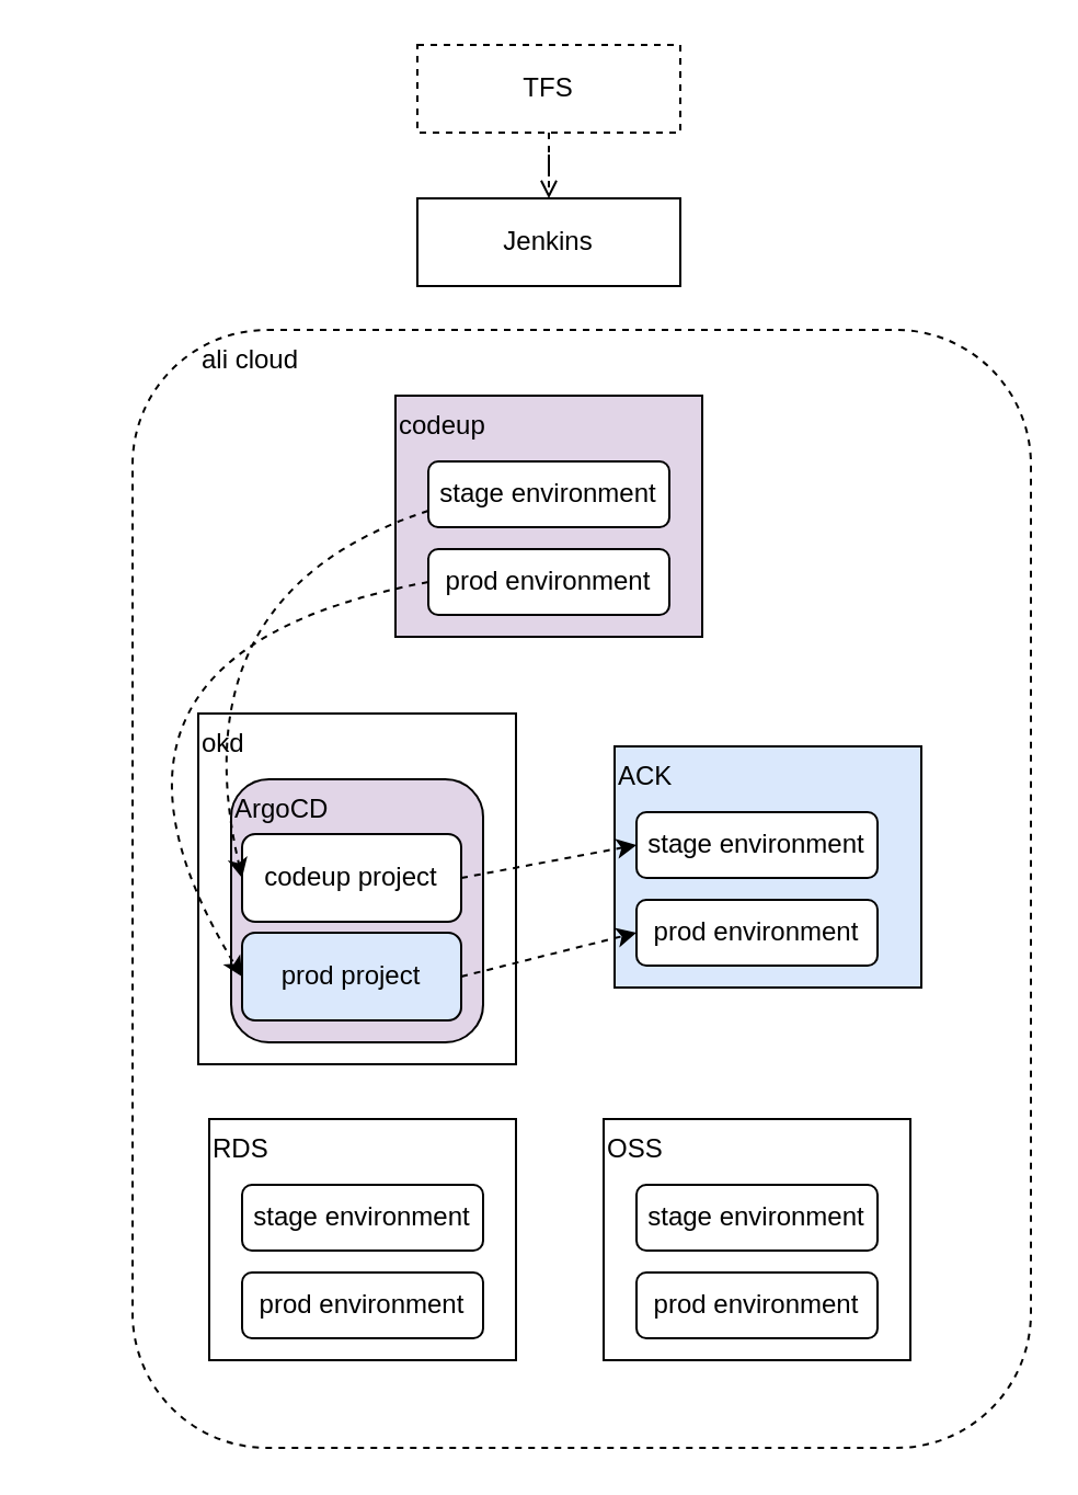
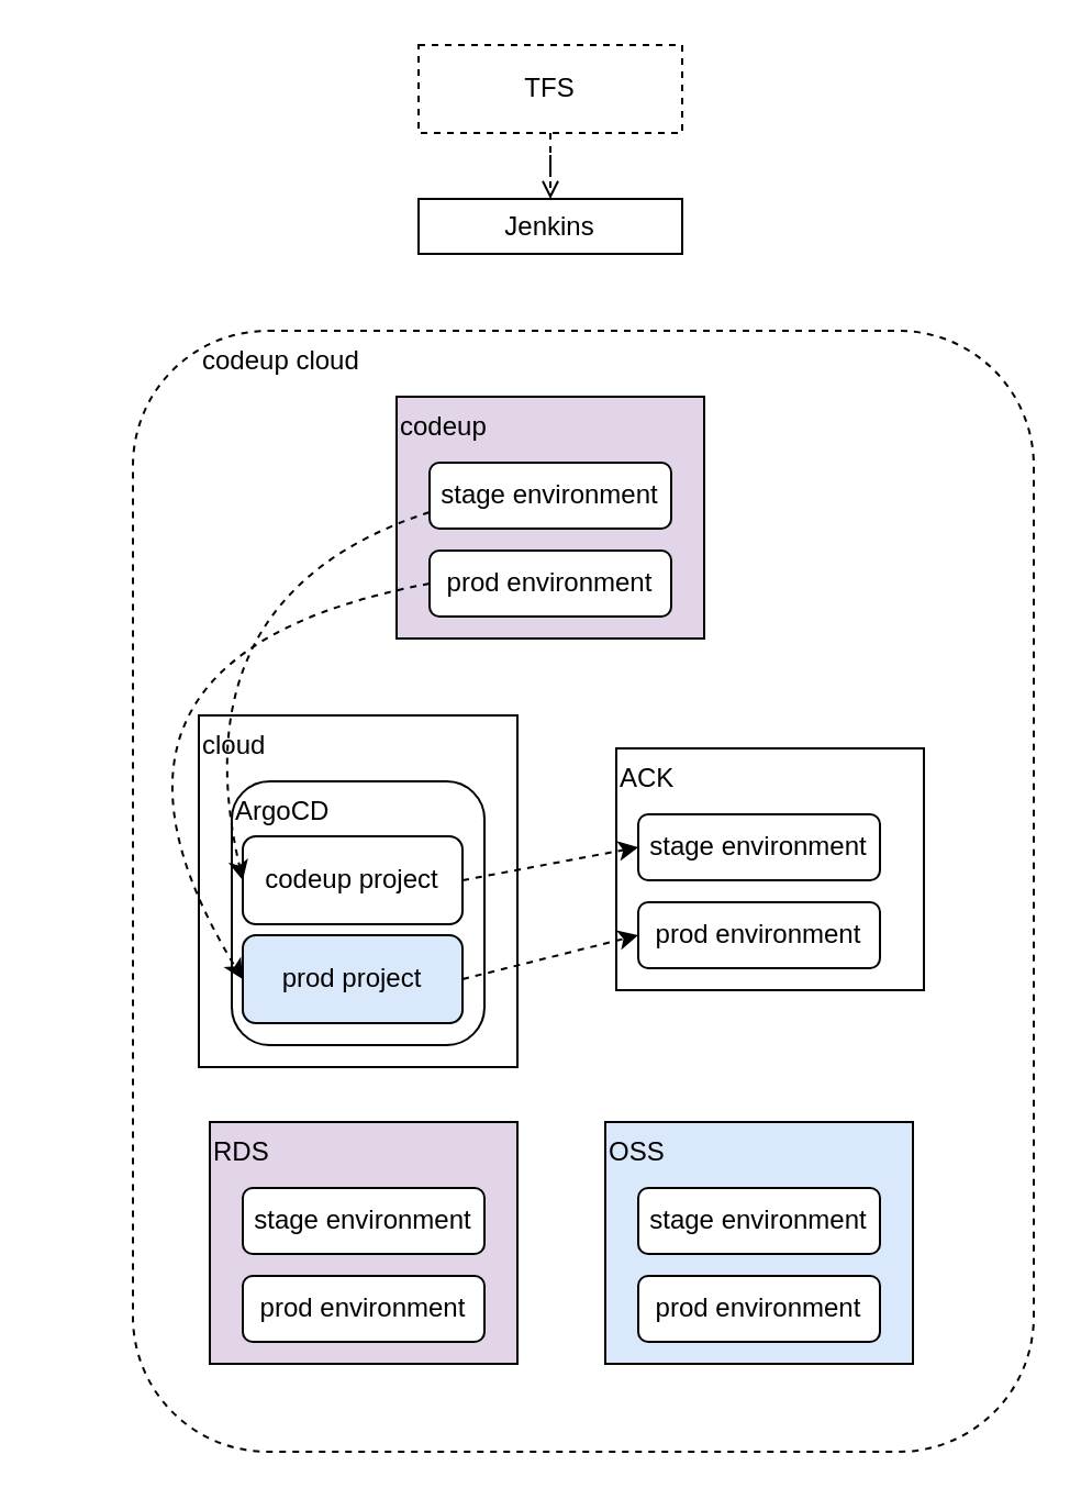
- <mxCell id="25" value="Jenkins" style="rounded=0;whiteSpace=wrap;html=1;" vertex="1" parent="1"><mxGeometry x="190" y="90" width="120" height="40" as="geometry" /></mxCell>
+ <mxCell id="25" value="Jenkins" style="rounded=0;whiteSpace=wrap;html=1;" vertex="1" parent="1"><mxGeometry x="190" y="90" width="120" height="25" as="geometry" /></mxCell>
- <mxCell id="2" value="&amp;nbsp; &amp;nbsp; &amp;nbsp; &amp;nbsp; &amp;nbsp;ali cloud" style="rounded=1;whiteSpace=wrap;html=1;dashed=1;align=left;verticalAlign=top;" parent="1" vertex="1"><mxGeometry x="60" y="150" width="410" height="510" as="geometry" /></mxCell>
+ <mxCell id="2" value="&amp;nbsp; &amp;nbsp; &amp;nbsp; &amp;nbsp; &amp;nbsp;codeup cloud" style="rounded=1;whiteSpace=wrap;html=1;dashed=1;align=left;verticalAlign=top;" parent="1" vertex="1"><mxGeometry x="60" y="150" width="410" height="510" as="geometry" /></mxCell>
- <mxCell id="8" value="okd" style="rounded=0;whiteSpace=wrap;html=1;align=left;verticalAlign=top;" parent="1" vertex="1"><mxGeometry x="90" y="325" width="145" height="160" as="geometry" /></mxCell>
+ <mxCell id="8" value="cloud" style="rounded=0;whiteSpace=wrap;html=1;align=left;verticalAlign=top;" parent="1" vertex="1"><mxGeometry x="90" y="325" width="145" height="160" as="geometry" /></mxCell>
- <mxCell id="3" value="ACK" style="rounded=0;whiteSpace=wrap;html=1;align=left;verticalAlign=top;fillColor=#dae8fc;" parent="1" vertex="1"><mxGeometry x="280" y="340" width="140" height="110" as="geometry" /></mxCell>
+ <mxCell id="3" value="ACK" style="rounded=0;whiteSpace=wrap;html=1;align=left;verticalAlign=top;" parent="1" vertex="1"><mxGeometry x="280" y="340" width="140" height="110" as="geometry" /></mxCell>
- <mxCell id="9" value="ArgoCD" style="rounded=1;whiteSpace=wrap;html=1;align=left;verticalAlign=top;fillColor=#e1d5e7;" parent="1" vertex="1"><mxGeometry x="105" y="355" width="115" height="120" as="geometry" /></mxCell>
+ <mxCell id="9" value="ArgoCD" style="rounded=1;whiteSpace=wrap;html=1;align=left;verticalAlign=top;" parent="1" vertex="1"><mxGeometry x="105" y="355" width="115" height="120" as="geometry" /></mxCell>
- <mxCell id="4" value="RDS" style="rounded=0;whiteSpace=wrap;html=1;align=left;verticalAlign=top;" parent="1" vertex="1"><mxGeometry x="95" y="510" width="140" height="110" as="geometry" /></mxCell>
+ <mxCell id="4" value="RDS" style="rounded=0;whiteSpace=wrap;html=1;align=left;verticalAlign=top;fillColor=#e1d5e7;" parent="1" vertex="1"><mxGeometry x="95" y="510" width="140" height="110" as="geometry" /></mxCell>
- <mxCell id="20" value="OSS" style="rounded=0;whiteSpace=wrap;html=1;align=left;verticalAlign=top;" vertex="1" parent="1"><mxGeometry x="275" y="510" width="140" height="110" as="geometry" /></mxCell>
+ <mxCell id="20" value="OSS" style="rounded=0;whiteSpace=wrap;html=1;align=left;verticalAlign=top;fillColor=#dae8fc;" vertex="1" parent="1"><mxGeometry x="275" y="510" width="140" height="110" as="geometry" /></mxCell>
